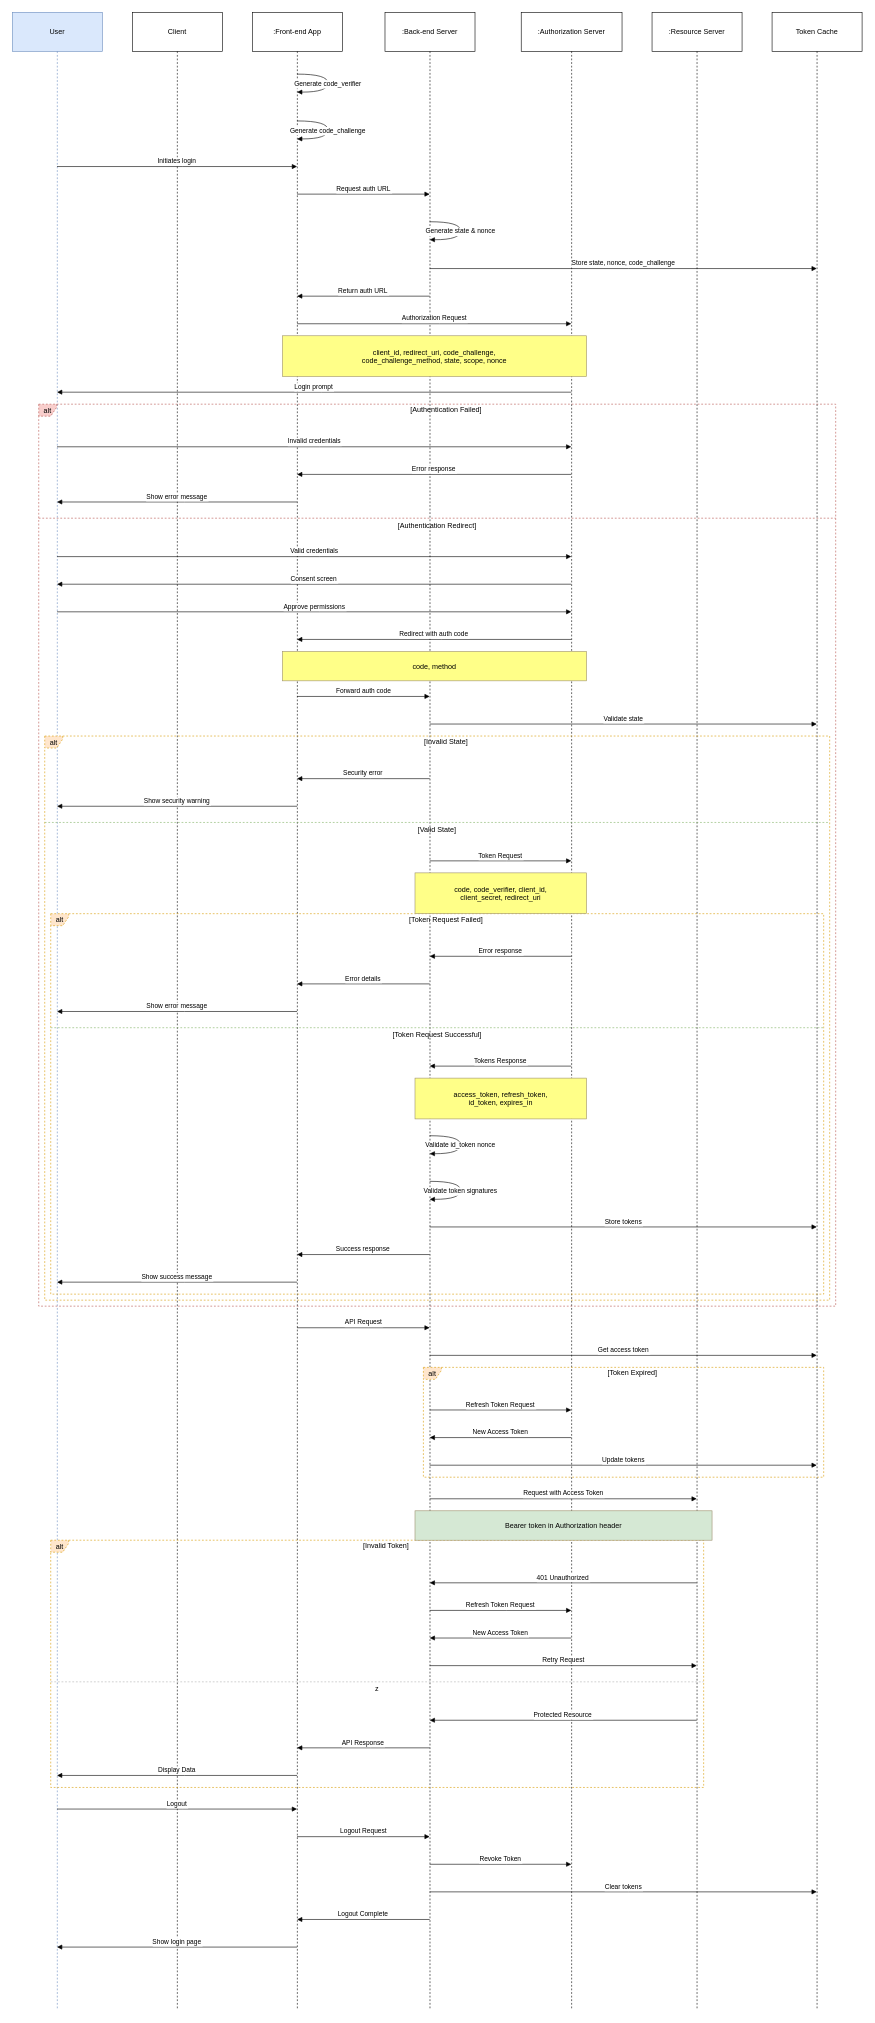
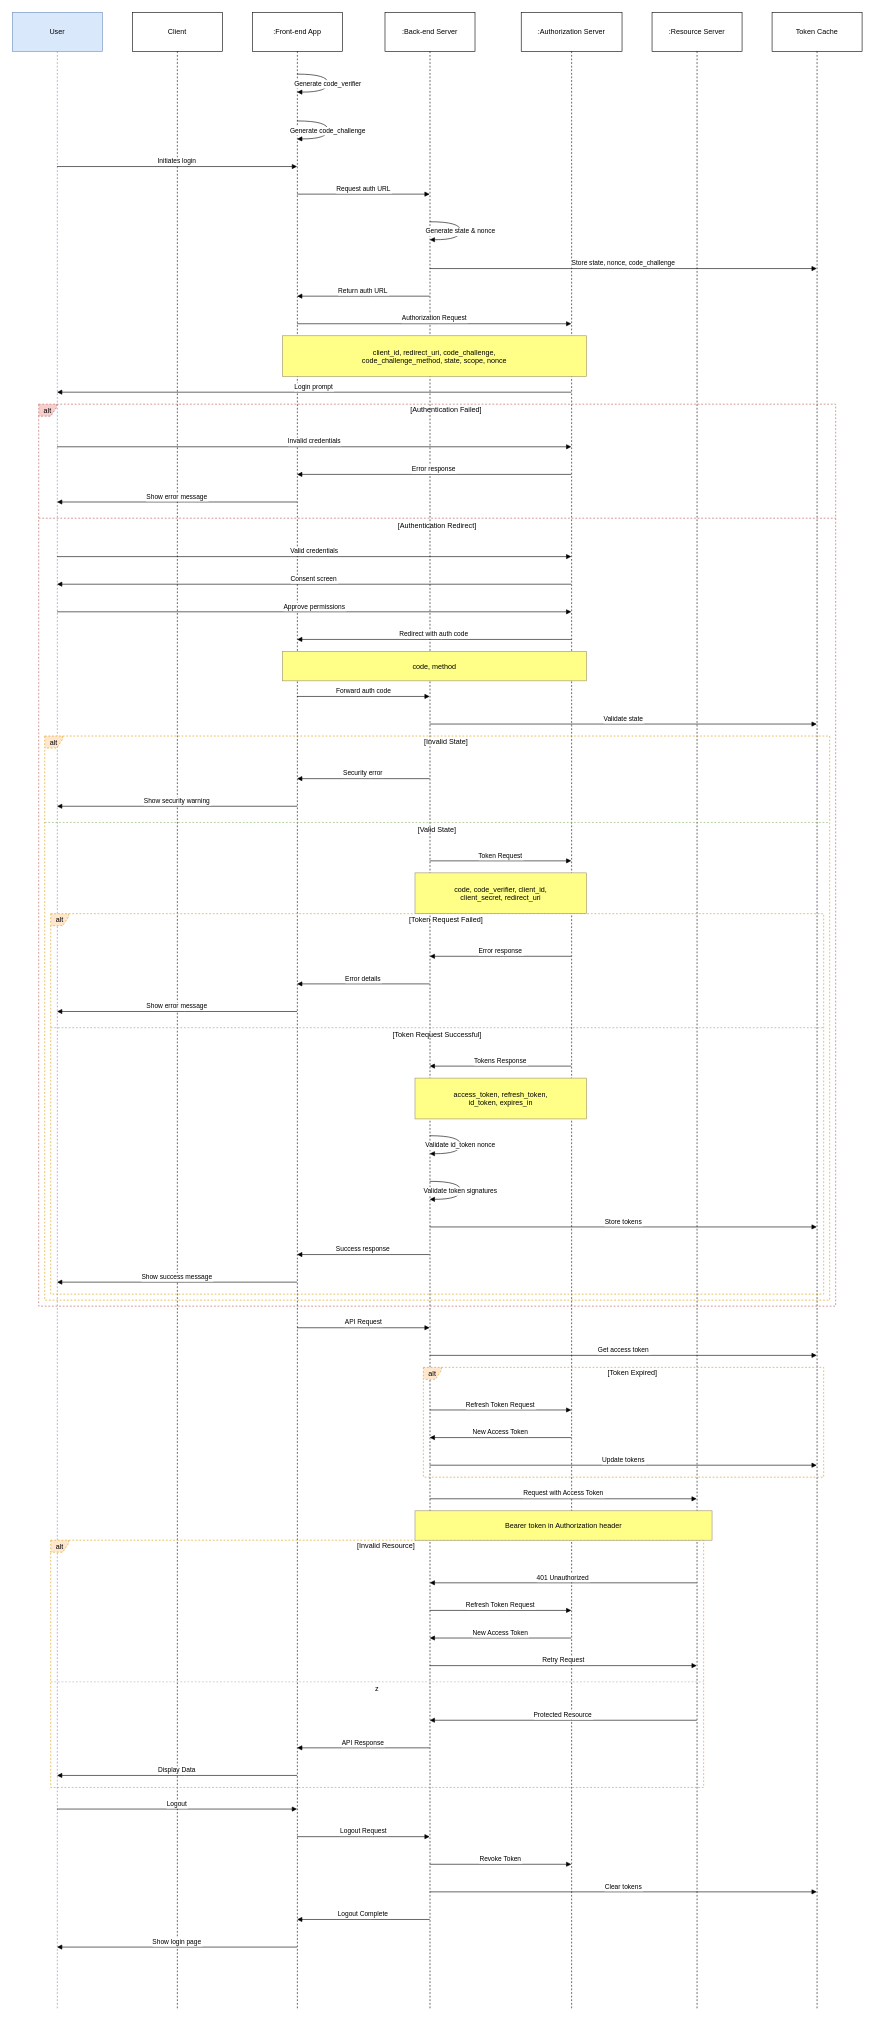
- <mxCell id="76" value="Bearer token in Authorization header" style="fillColor=#d5e8d4;strokeColor=#9E916F;" parent="1" vertex="1"><mxGeometry x="691" y="2517" width="495" height="49" as="geometry" /></mxCell>
+ <mxCell id="76" value="Bearer token in Authorization header" style="fillColor=#ffff88;strokeColor=#9E916F;" parent="1" vertex="1"><mxGeometry x="691" y="2517" width="495" height="49" as="geometry" /></mxCell>
- <mxCell id="21" value="[Invalid Token]" style="text;strokeColor=none;fillColor=none;align=center;verticalAlign=middle;whiteSpace=wrap;" parent="20" vertex="1"><mxGeometry x="30" width="1058" height="20" as="geometry" /></mxCell>
+ <mxCell id="21" value="[Invalid Resource]" style="text;strokeColor=none;fillColor=none;align=center;verticalAlign=middle;whiteSpace=wrap;" parent="20" vertex="1"><mxGeometry x="30" width="1058" height="20" as="geometry" /></mxCell>
